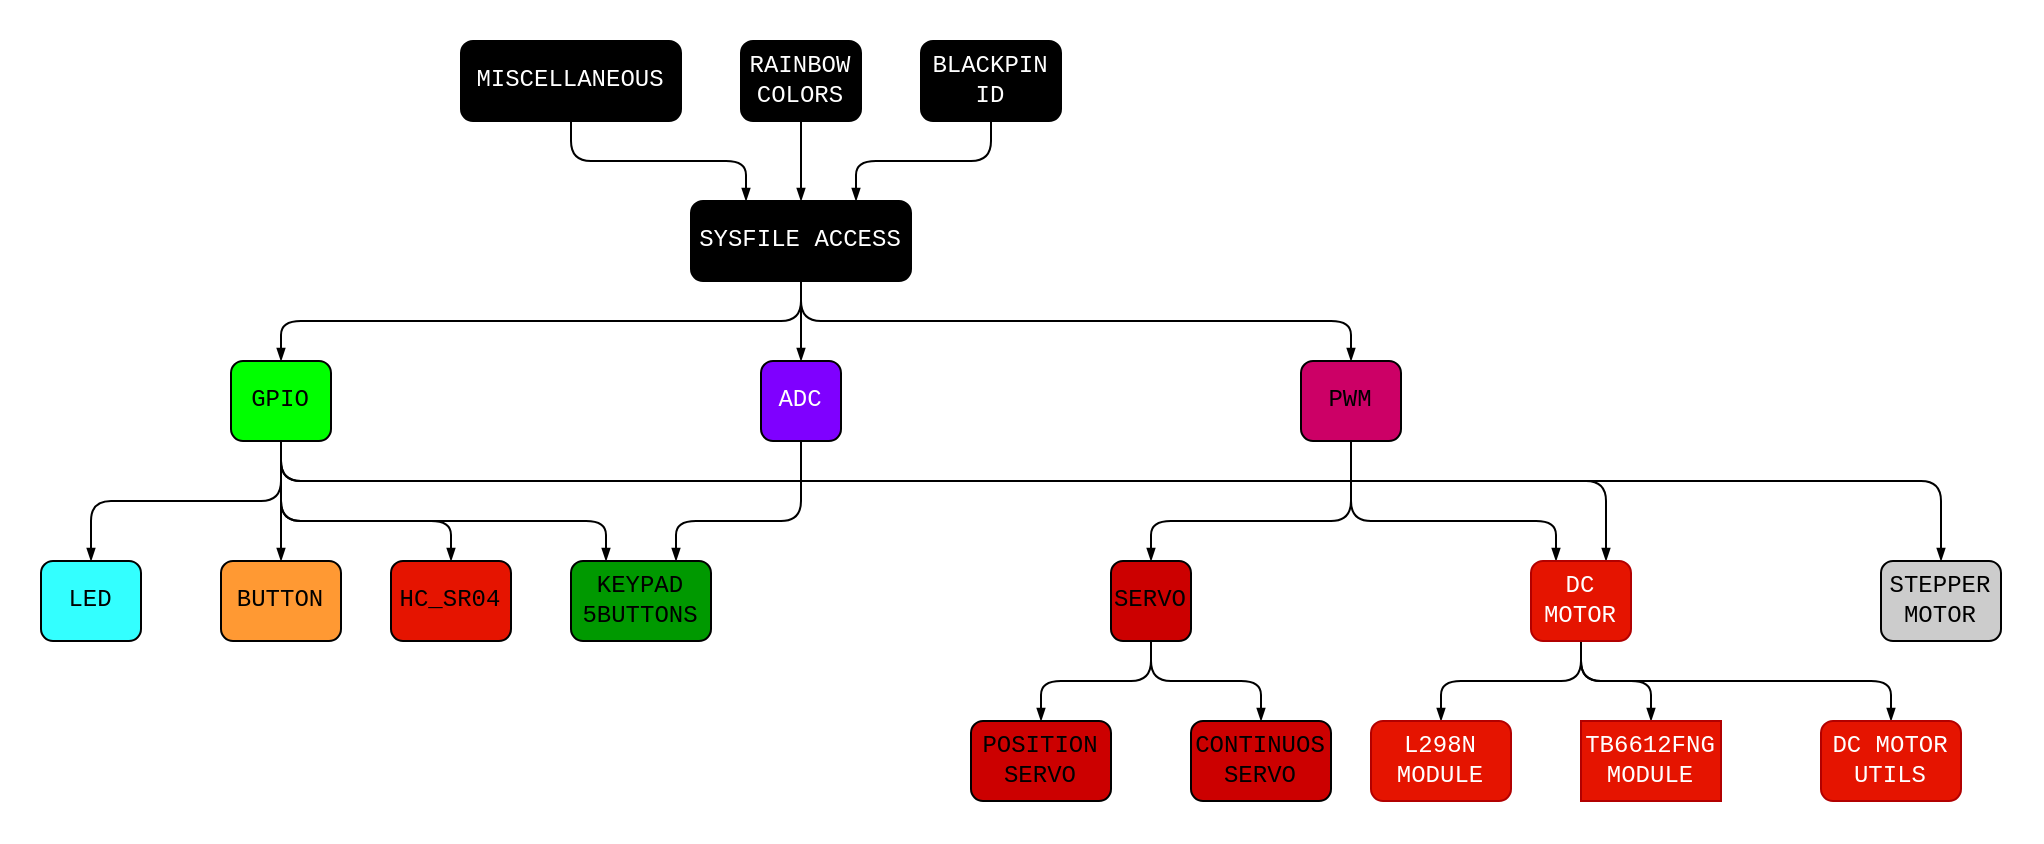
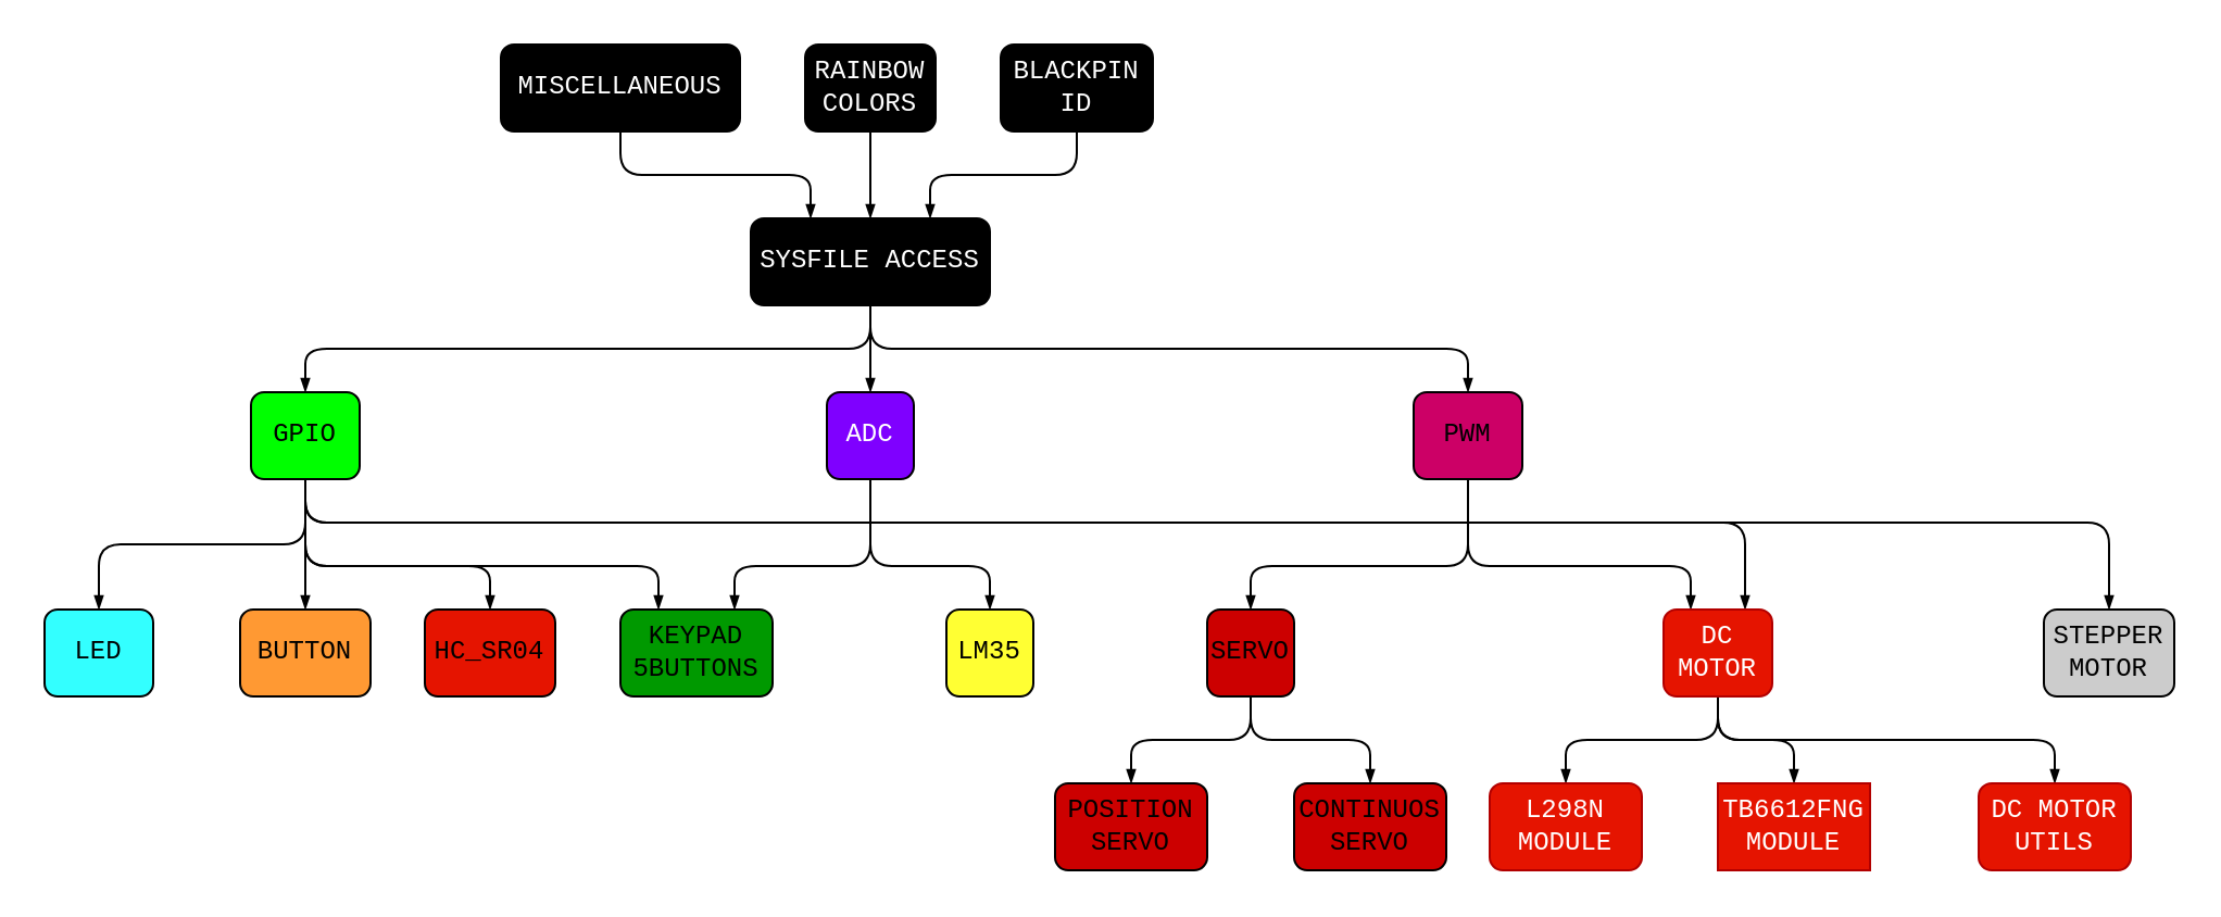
+ <mxCell id="14" style="edgeStyle=orthogonalEdgeStyle;rounded=1;jumpSize=6;html=1;exitX=0.5;exitY=1;exitDx=0;exitDy=0;entryX=0.5;entryY=0;entryDx=0;entryDy=0;strokeColor=default;strokeWidth=1;fontFamily=Courier New;endArrow=blockThin;endFill=1;startSize=4;endSize=4;targetPerimeterSpacing=0;" edge="1" parent="1" source="42" target="22"><mxGeometry relative="1" as="geometry"><Array as="points"><mxPoint x="400" y="260" /><mxPoint x="455" y="260" /></Array></mxGeometry></mxCell>
+ <mxCell id="22" value="LM35" style="rounded=1;whiteSpace=wrap;html=1;fontFamily=Courier New;fillColor=#FFFF33;" vertex="1" parent="1"><mxGeometry x="435" y="280" width="40" height="40" as="geometry" /></mxCell>
